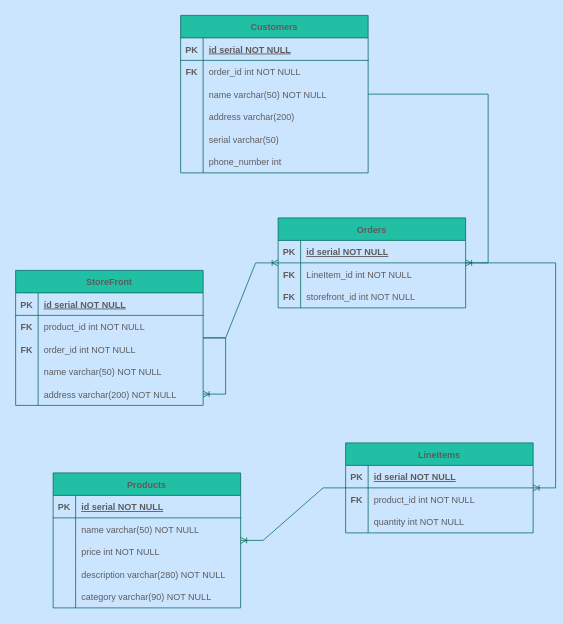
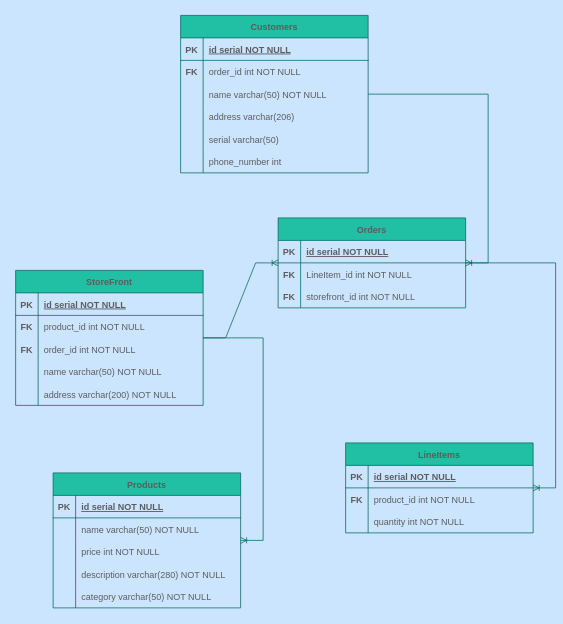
- <mxCell id="14" value="address varchar(200)" style="shape=partialRectangle;overflow=hidden;connectable=0;fillColor=none;top=0;left=0;bottom=0;right=0;align=left;spacingLeft=6;strokeColor=#006658;fontColor=#5C5C5C;" parent="12" vertex="1"><mxGeometry x="30" width="220" height="30" as="geometry"><mxRectangle width="220" height="30" as="alternateBounds" /></mxGeometry></mxCell>
+ <mxCell id="14" value="address varchar(206)" style="shape=partialRectangle;overflow=hidden;connectable=0;fillColor=none;top=0;left=0;bottom=0;right=0;align=left;spacingLeft=6;strokeColor=#006658;fontColor=#5C5C5C;" parent="12" vertex="1"><mxGeometry x="30" width="220" height="30" as="geometry"><mxRectangle width="220" height="30" as="alternateBounds" /></mxGeometry></mxCell>
- <mxCell id="75" value="" style="edgeStyle=entityRelationEdgeStyle;fontSize=12;html=1;endArrow=ERoneToMany;rounded=0;strokeColor=#006658;fontColor=#5C5C5C;" parent="1" source="57" target="72" edge="1"><mxGeometry width="100" height="100" relative="1" as="geometry"><mxPoint x="340" y="460" as="sourcePoint" /><mxPoint x="440" y="360" as="targetPoint" /></mxGeometry></mxCell>
+ <mxCell id="75" value="" style="edgeStyle=entityRelationEdgeStyle;fontSize=12;html=1;endArrow=ERoneToMany;rounded=0;strokeColor=#006658;fontColor=#5C5C5C;" parent="1" source="57" target="21" edge="1"><mxGeometry width="100" height="100" relative="1" as="geometry"><mxPoint x="340" y="460" as="sourcePoint" /><mxPoint x="440" y="360" as="targetPoint" /></mxGeometry></mxCell>
- <mxCell id="74" value="" style="edgeStyle=entityRelationEdgeStyle;fontSize=12;html=1;endArrow=ERoneToMany;rounded=0;strokeColor=#006658;fontColor=#5C5C5C;" parent="1" source="37" target="21" edge="1"><mxGeometry width="100" height="100" relative="1" as="geometry"><mxPoint x="340" y="460" as="sourcePoint" /><mxPoint x="440" y="360" as="targetPoint" /></mxGeometry></mxCell>
- <mxCell id="36" value="category varchar(90) NOT NULL" style="shape=partialRectangle;overflow=hidden;connectable=0;fillColor=none;top=0;left=0;bottom=0;right=0;align=left;spacingLeft=6;strokeColor=#006658;fontColor=#5C5C5C;" parent="34" vertex="1"><mxGeometry x="30" width="220" height="30" as="geometry"><mxRectangle width="220" height="30" as="alternateBounds" /></mxGeometry></mxCell>
+ <mxCell id="36" value="category varchar(50) NOT NULL" style="shape=partialRectangle;overflow=hidden;connectable=0;fillColor=none;top=0;left=0;bottom=0;right=0;align=left;spacingLeft=6;strokeColor=#006658;fontColor=#5C5C5C;" parent="34" vertex="1"><mxGeometry x="30" width="220" height="30" as="geometry"><mxRectangle width="220" height="30" as="alternateBounds" /></mxGeometry></mxCell>
